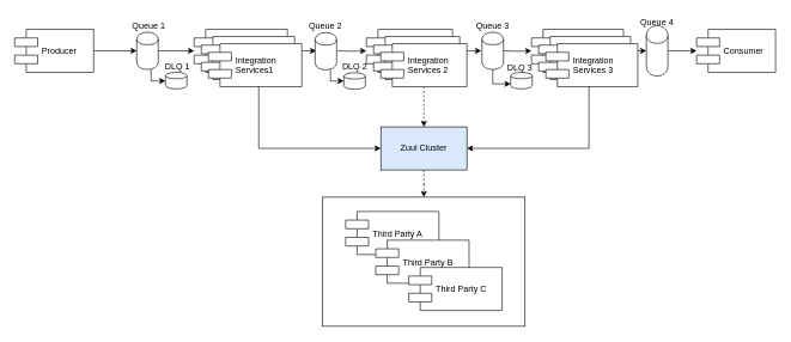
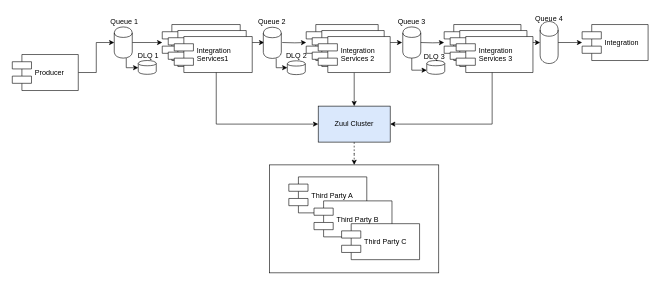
- <mxCell id="18" value="Producer" style="shape=component;align=left;spacingLeft=36;" parent="1" vertex="1"><mxGeometry x="20" y="40" width="110" height="60" as="geometry" /></mxCell>
+ <mxCell id="18" value="Producer" style="shape=component;align=left;spacingLeft=36;" parent="1" vertex="1"><mxGeometry x="20" y="90" width="110" height="60" as="geometry" /></mxCell>
- <mxCell id="9" value="Consumer" style="shape=component;align=left;spacingLeft=36;" parent="1" vertex="1"><mxGeometry x="970" y="40" width="110" height="60" as="geometry" /></mxCell>
+ <mxCell id="9" value="Integration" style="shape=component;align=left;spacingLeft=36;" parent="1" vertex="1"><mxGeometry x="970" y="40" width="110" height="60" as="geometry" /></mxCell>
- <mxCell id="41" style="edgeStyle=orthogonalEdgeStyle;rounded=0;orthogonalLoop=1;jettySize=auto;html=1;dashed=1;" edge="1" parent="1" source="42" target="47"><mxGeometry relative="1" as="geometry"><mxPoint x="590" y="160" as="targetPoint" /></mxGeometry></mxCell>
+ <mxCell id="41" style="edgeStyle=orthogonalEdgeStyle;rounded=0;orthogonalLoop=1;jettySize=auto;html=1;" edge="1" parent="1" source="42" target="47"><mxGeometry relative="1" as="geometry"><mxPoint x="590" y="160" as="targetPoint" /></mxGeometry></mxCell>
